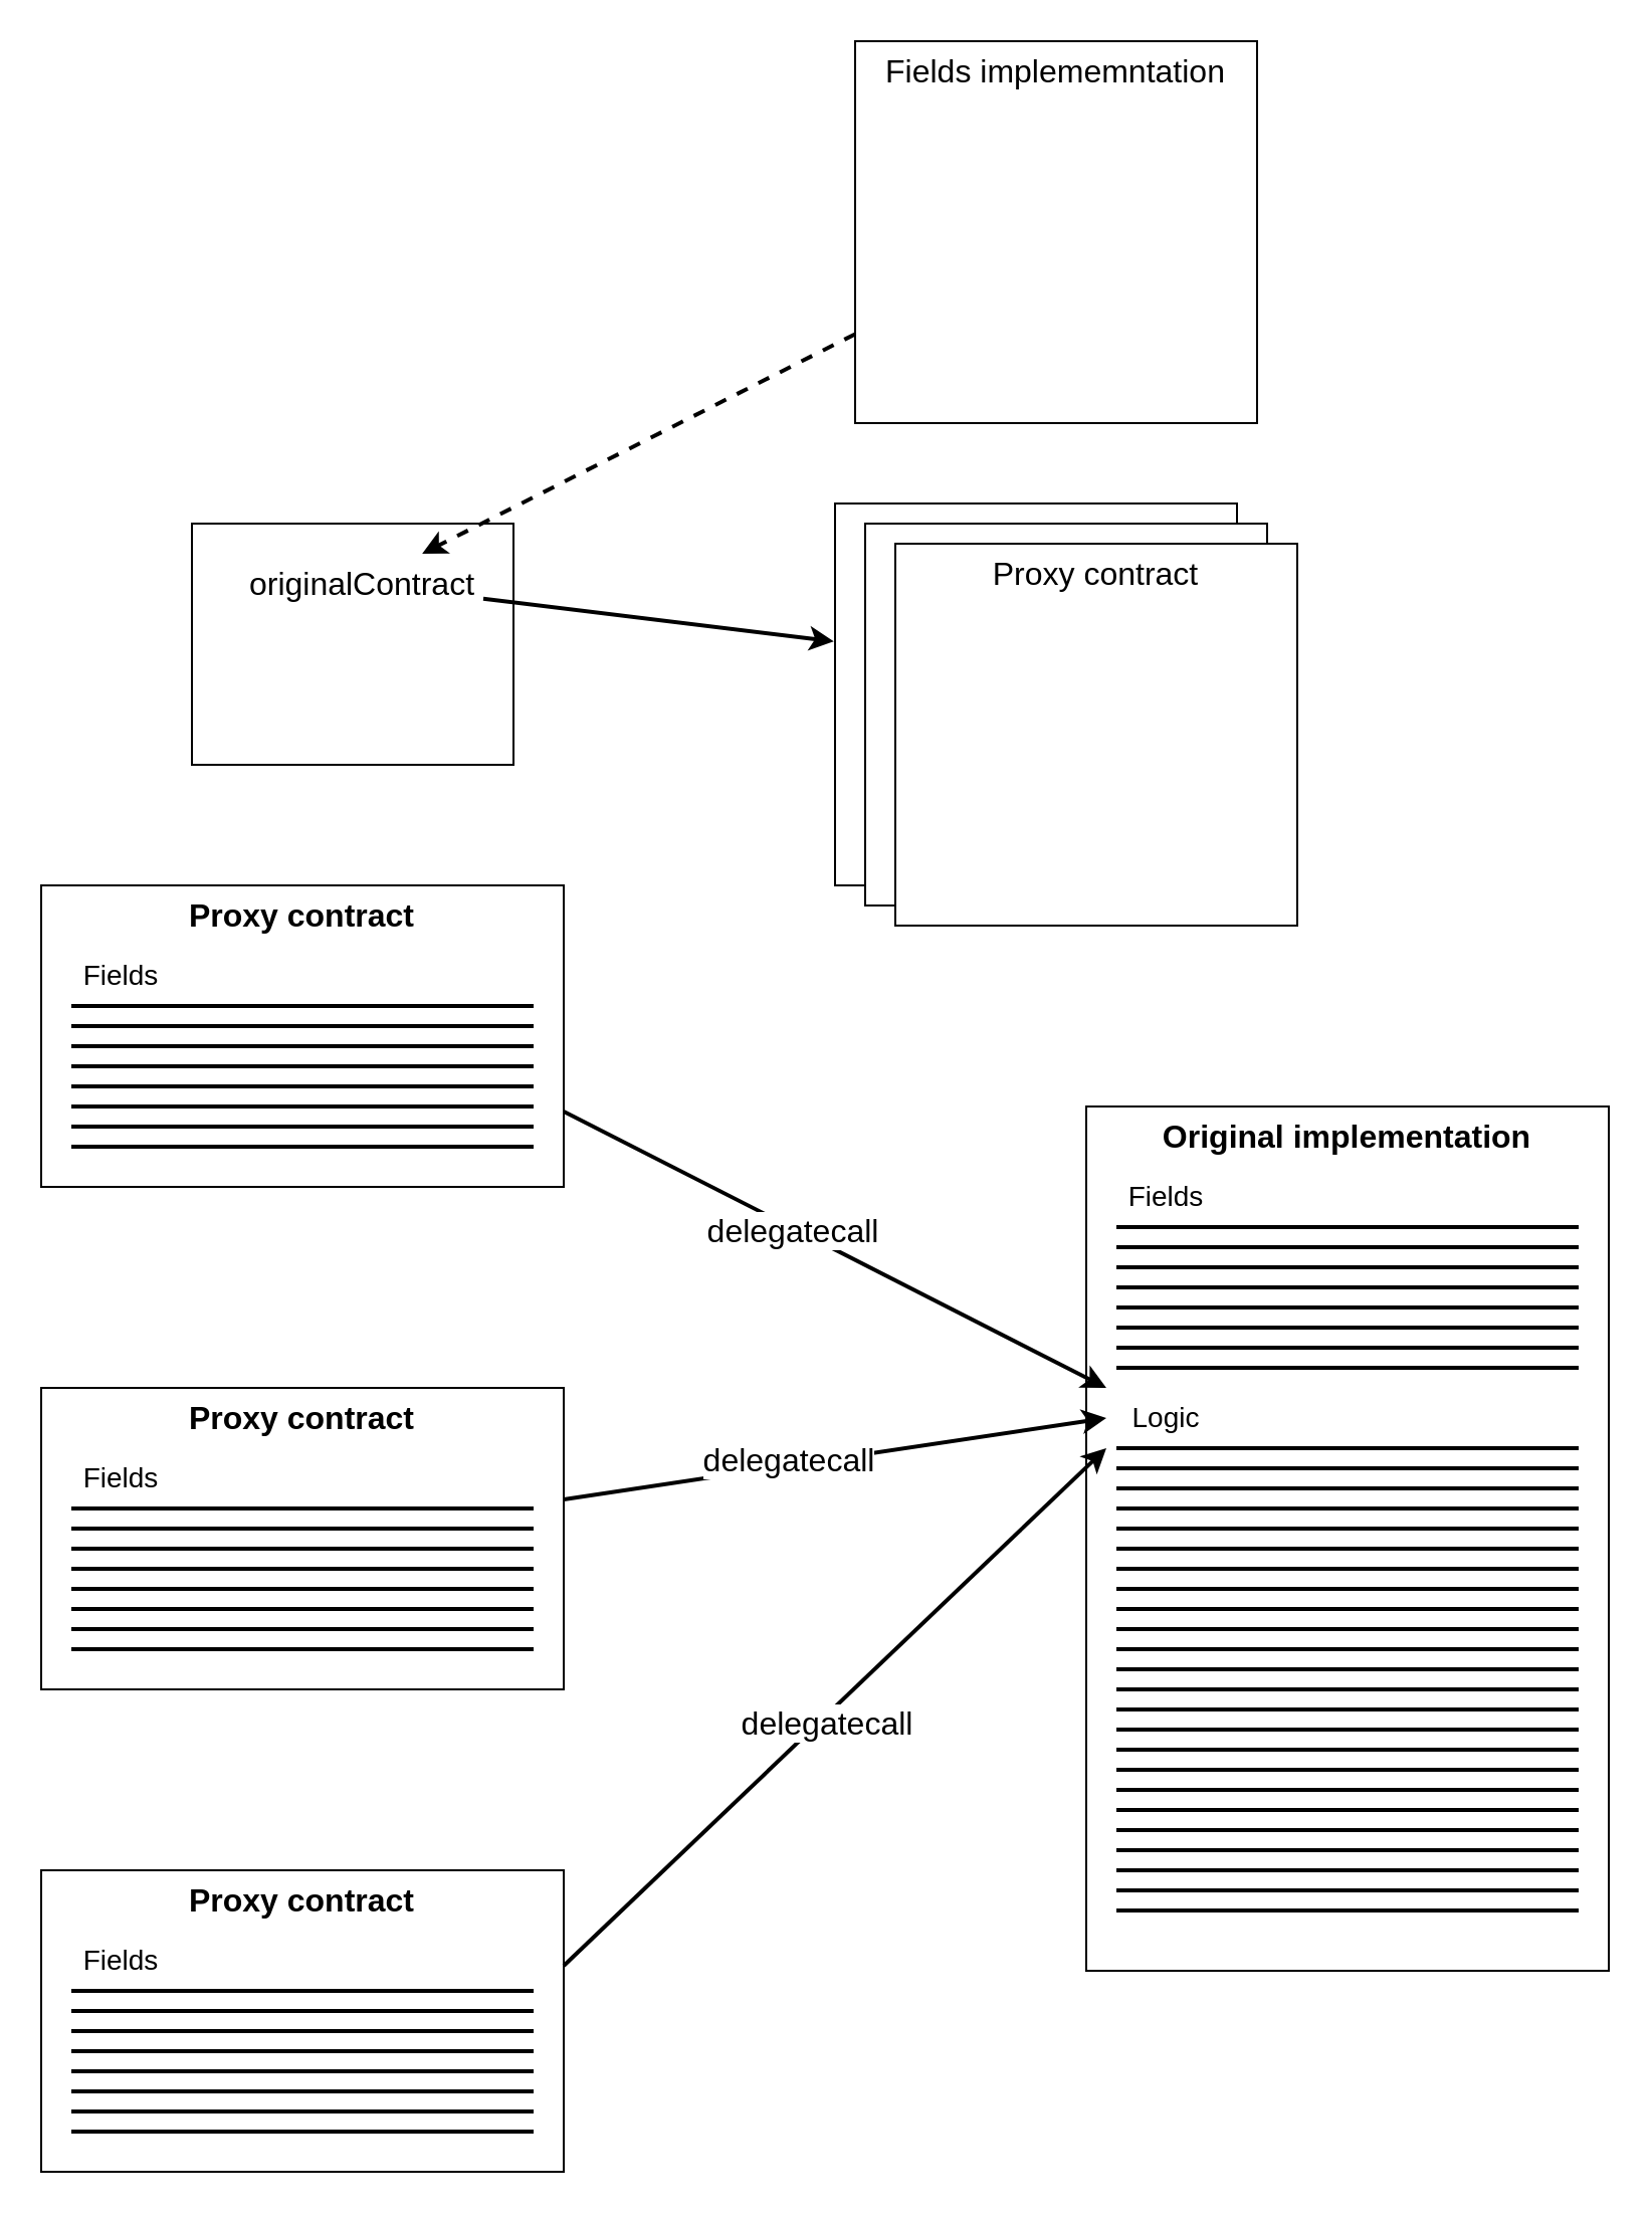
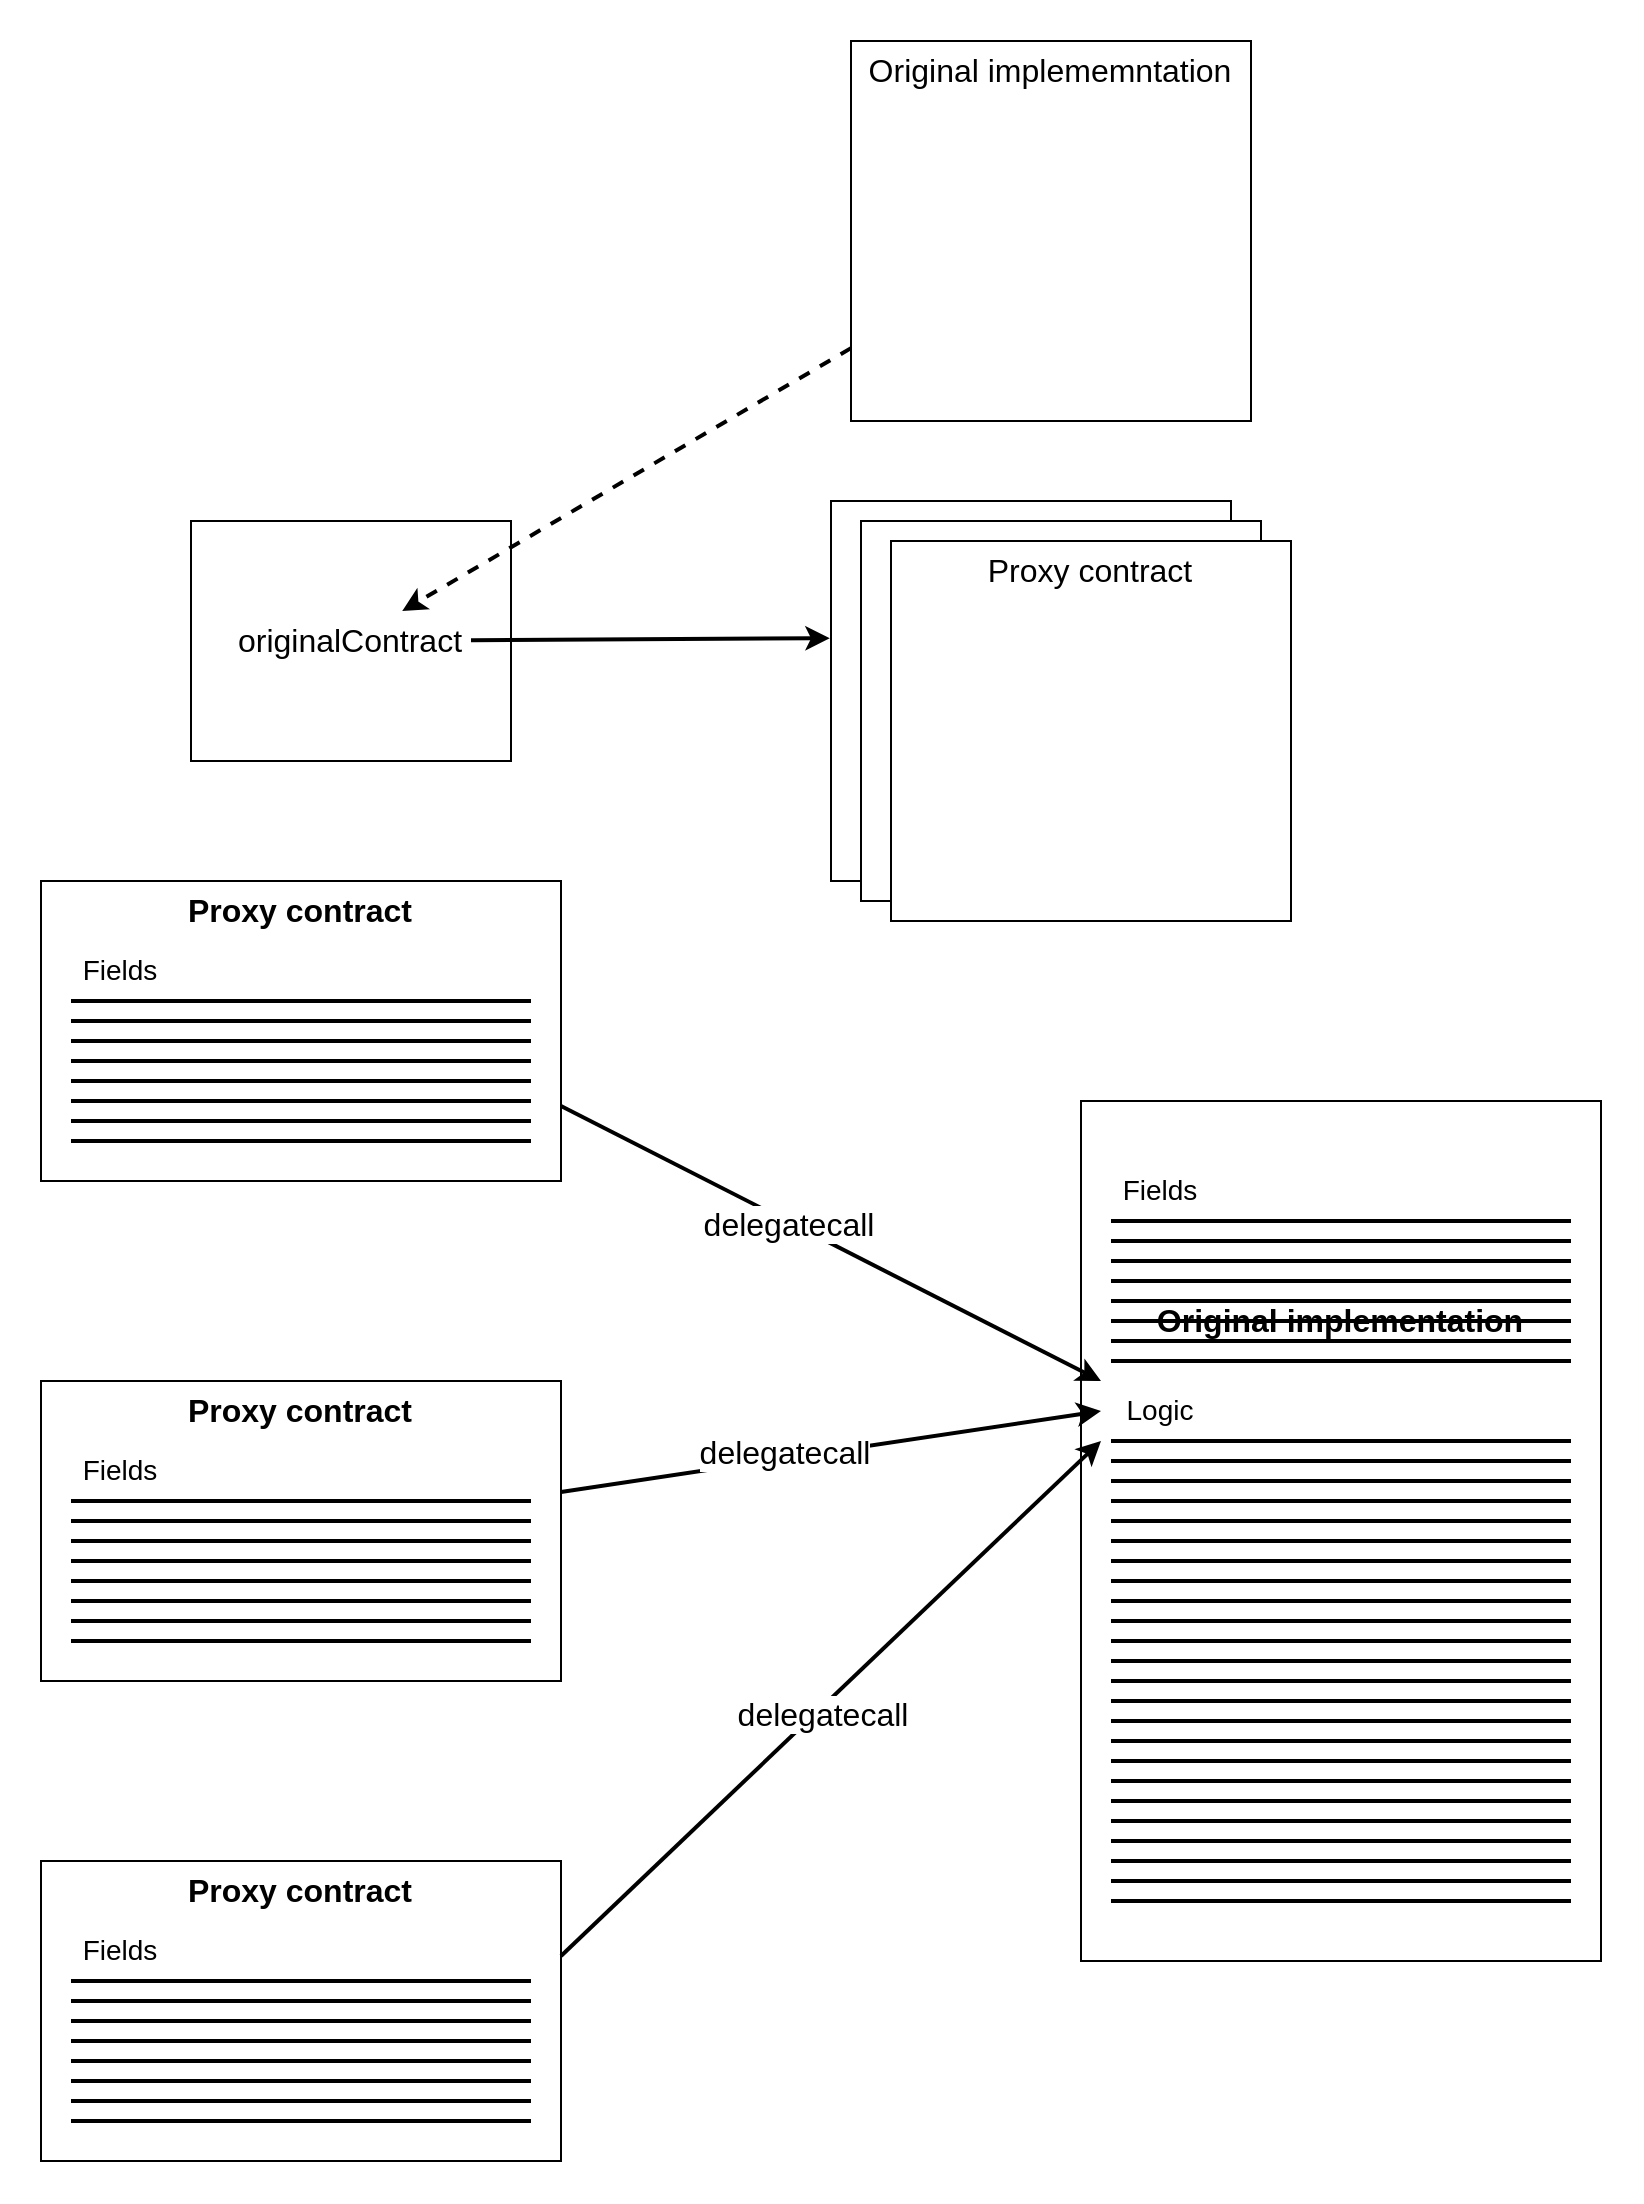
- <mxCell id="86" value="Fields implememntation" style="text;html=1;strokeColor=none;fillColor=none;align=center;verticalAlign=middle;whiteSpace=wrap;rounded=0;fontSize=16;" vertex="1" parent="84"><mxGeometry width="200" height="30" as="geometry" /></mxCell>
+ <mxCell id="86" value="Original implememntation" style="text;html=1;strokeColor=none;fillColor=none;align=center;verticalAlign=middle;whiteSpace=wrap;rounded=0;fontSize=16;" vertex="1" parent="84"><mxGeometry width="200" height="30" as="geometry" /></mxCell>
- <mxCell id="4" value="originalContract" style="text;html=1;strokeColor=none;fillColor=none;align=center;verticalAlign=middle;whiteSpace=wrap;rounded=0;fontSize=16;" vertex="1" parent="2"><mxGeometry x="25" y="15" width="120" height="30" as="geometry" /></mxCell>
+ <mxCell id="4" value="originalContract" style="text;html=1;strokeColor=none;fillColor=none;align=center;verticalAlign=middle;whiteSpace=wrap;rounded=0;fontSize=16;" vertex="1" parent="2"><mxGeometry x="20" y="45" width="120" height="30" as="geometry" /></mxCell>
- <mxCell id="7" value="&lt;b&gt;&lt;font style=&quot;font-size: 16px;&quot;&gt;Original implementation&lt;/font&gt;&lt;/b&gt;" style="text;html=1;strokeColor=none;fillColor=none;align=center;verticalAlign=middle;whiteSpace=wrap;rounded=0;" vertex="1" parent="5"><mxGeometry x="10" width="240" height="30" as="geometry" /></mxCell>
+ <mxCell id="7" value="&lt;b&gt;&lt;font style=&quot;font-size: 16px;&quot;&gt;Original implementation&lt;/font&gt;&lt;/b&gt;" style="text;html=1;strokeColor=none;fillColor=none;align=center;verticalAlign=middle;whiteSpace=wrap;rounded=0;" vertex="1" parent="5"><mxGeometry x="10" y="95" width="240" height="30" as="geometry" /></mxCell>
